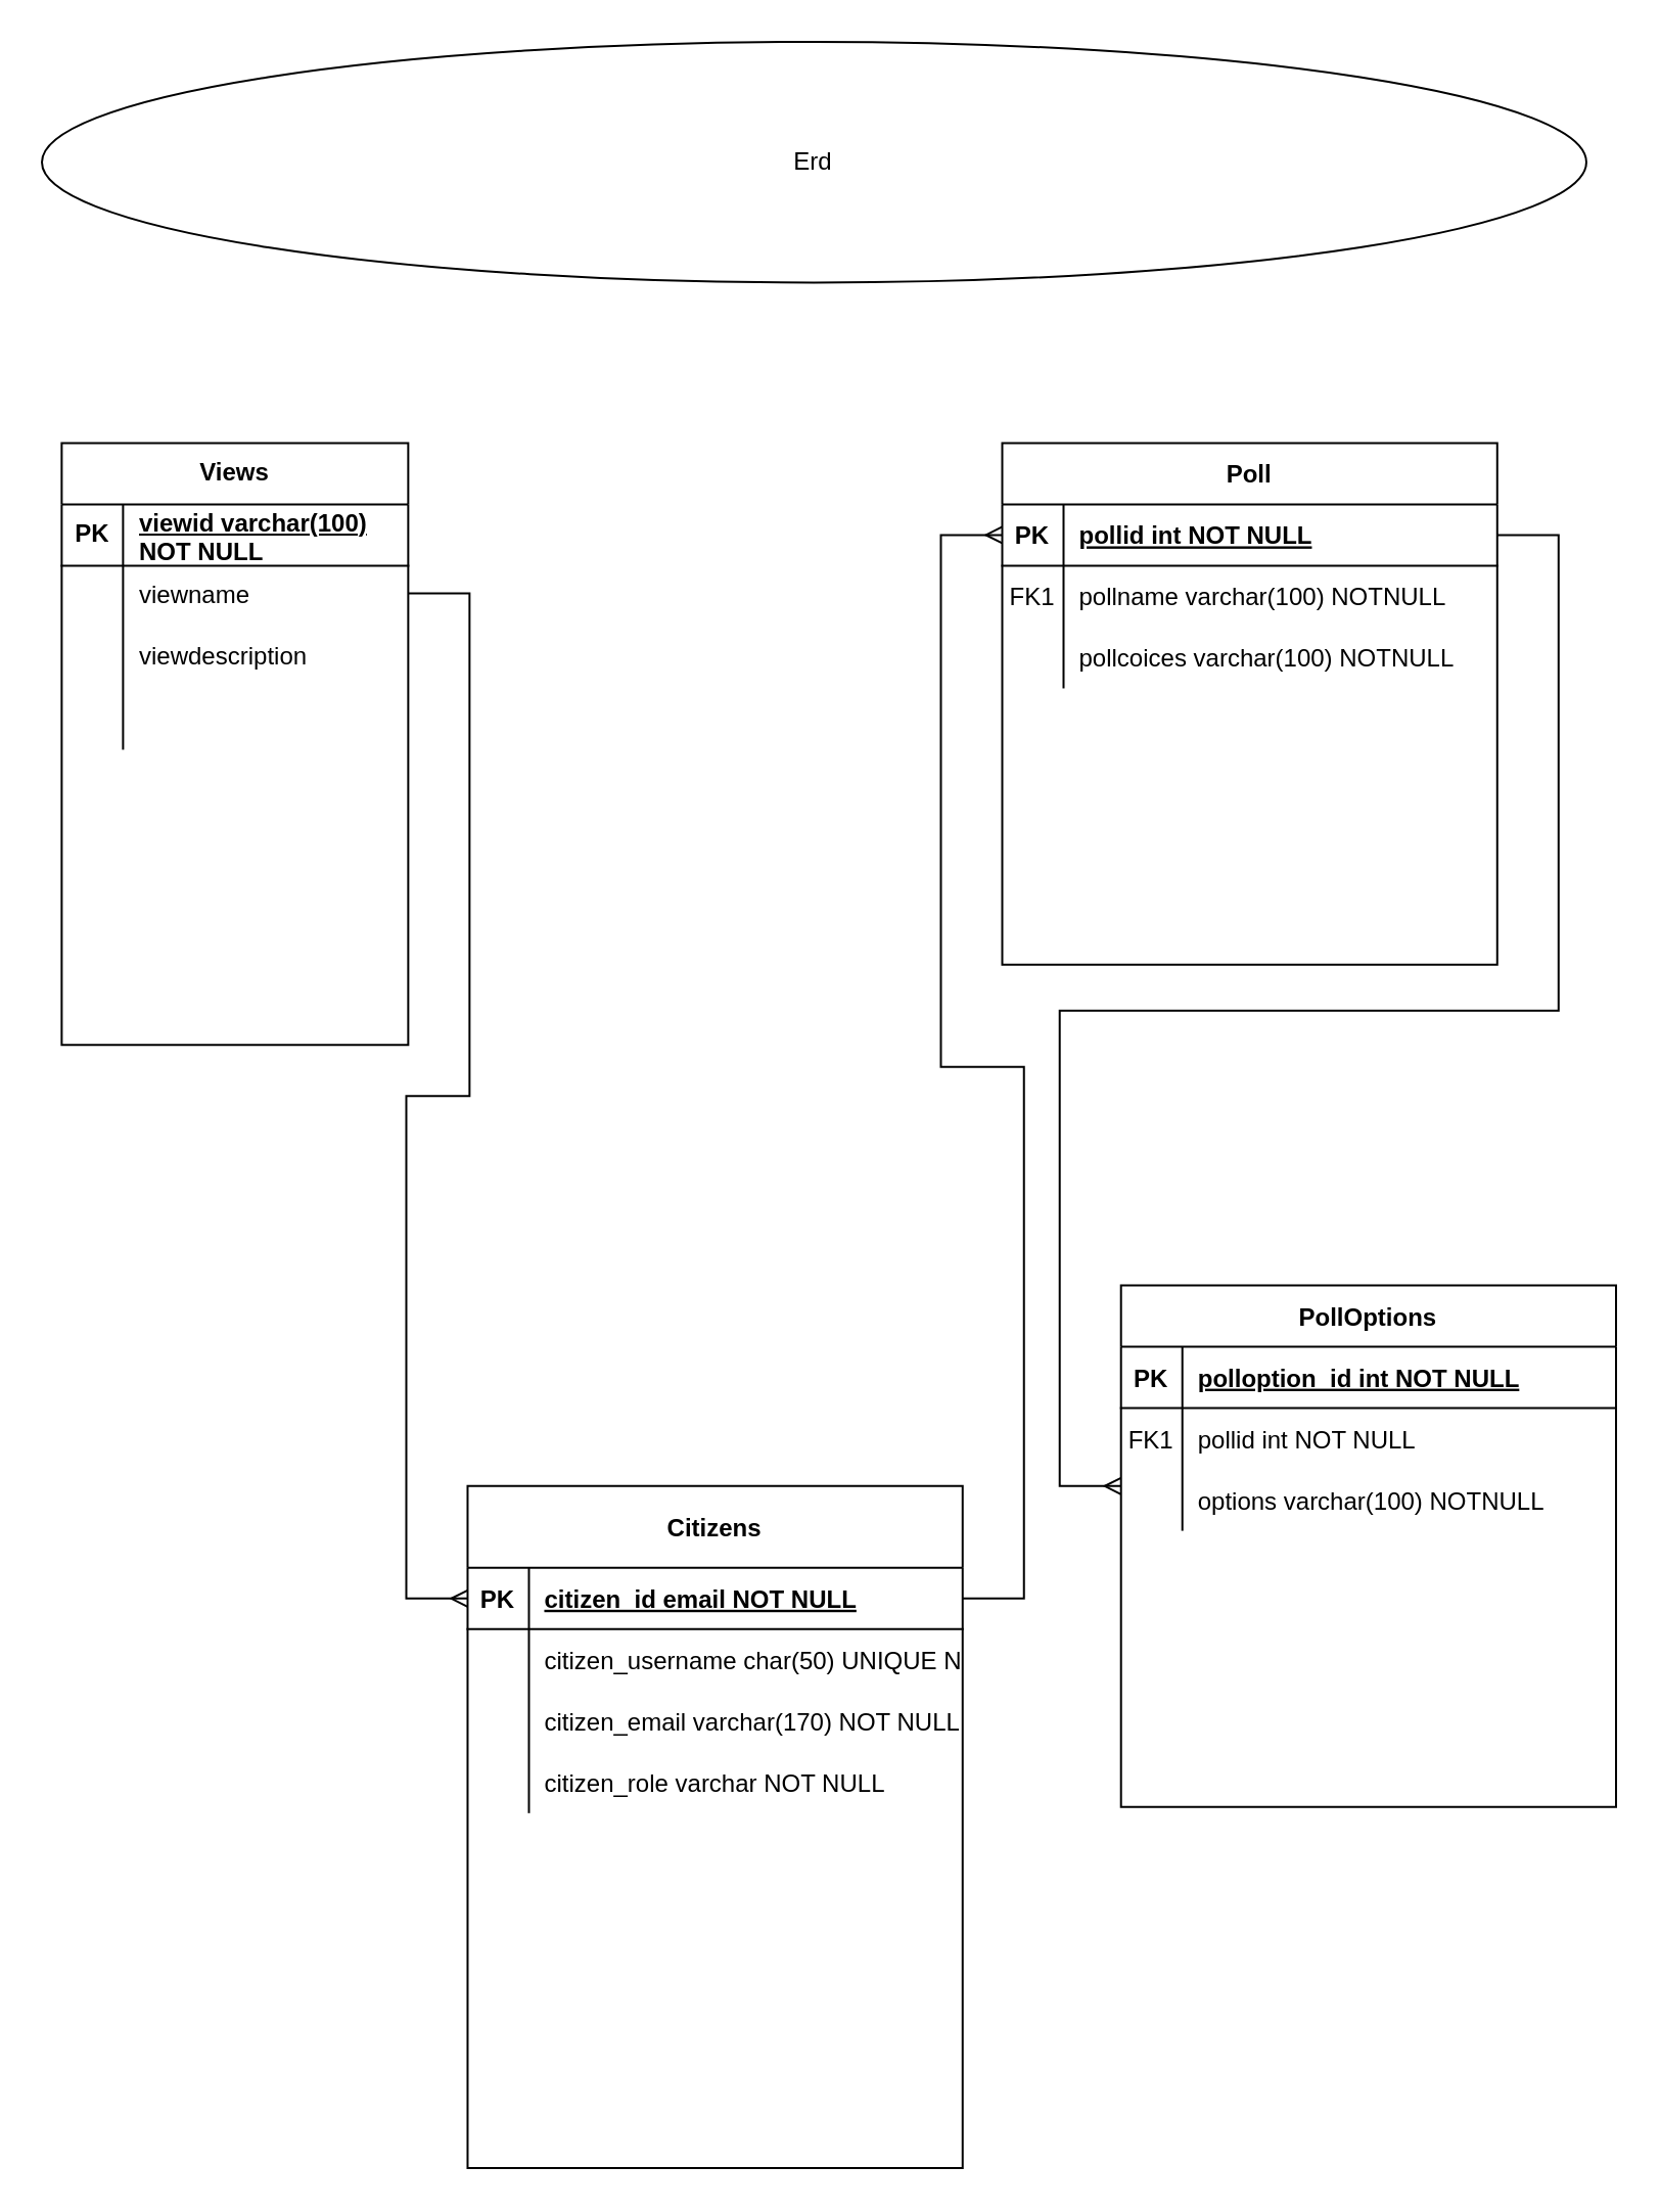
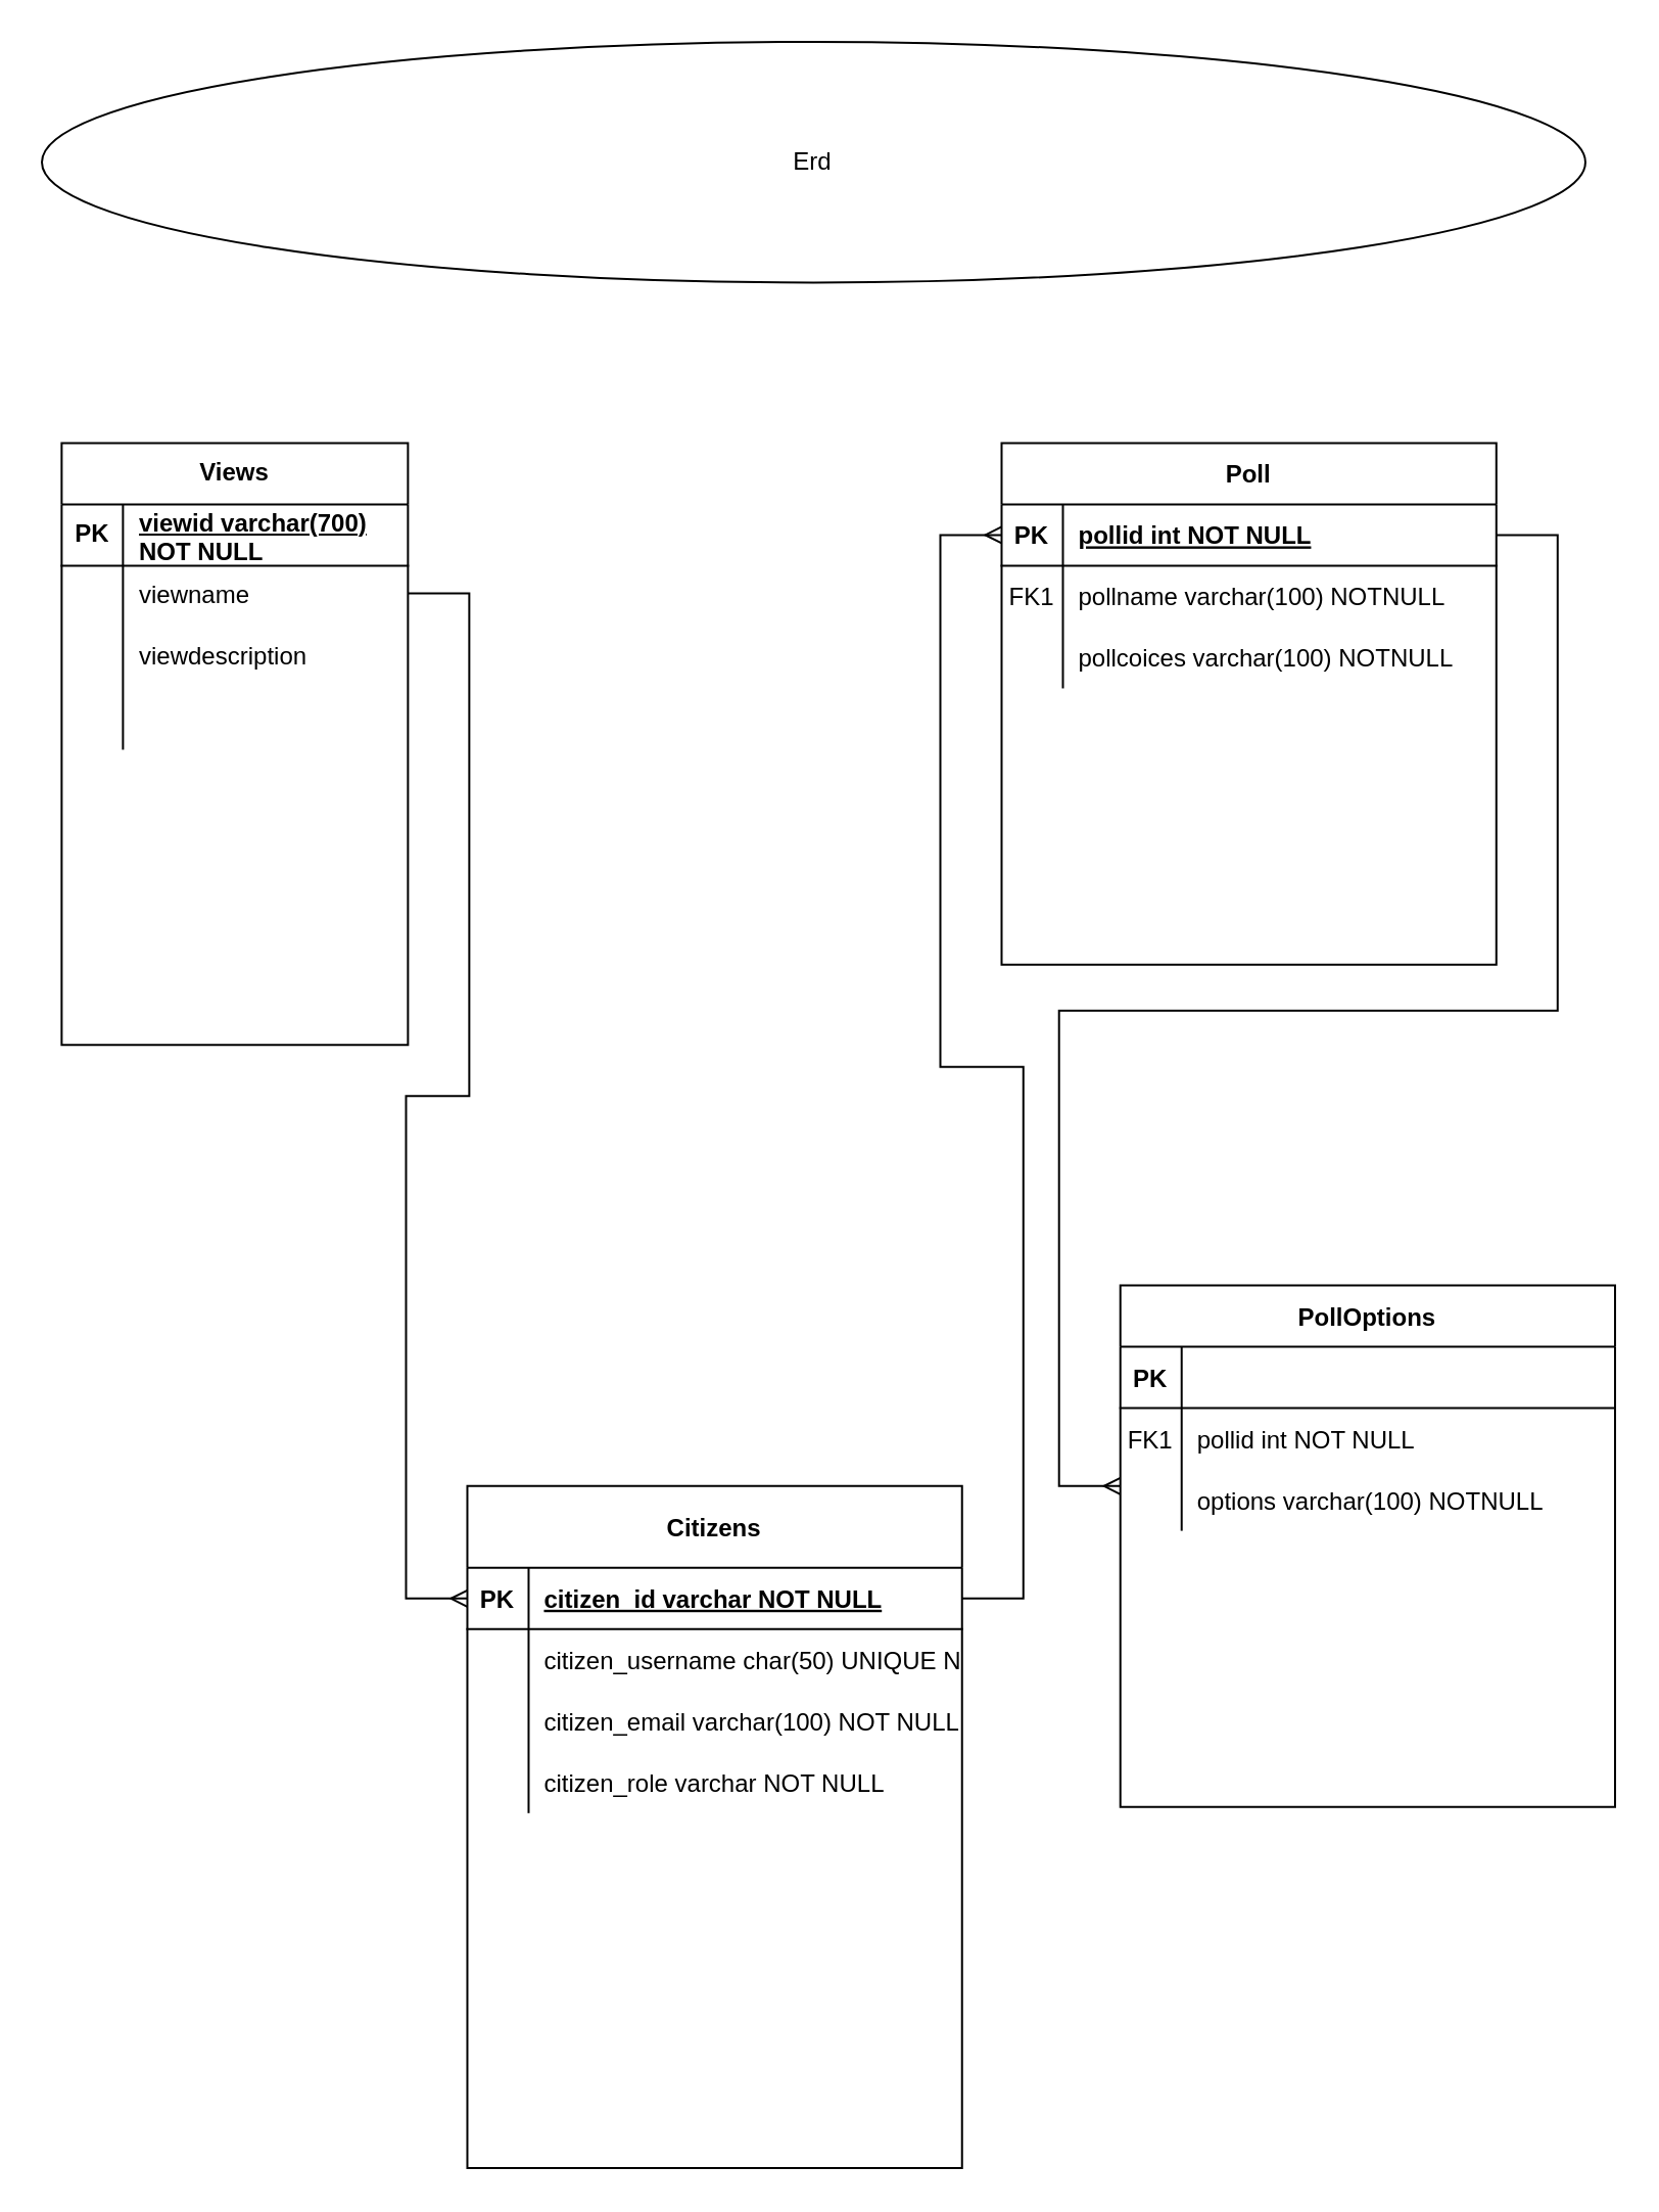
- <mxCell id="39" value="viewid varchar(100) NOT NULL" style="shape=partialRectangle;connectable=0;fillColor=none;top=0;left=0;bottom=0;right=0;align=left;spacingLeft=6;fontStyle=5;overflow=hidden;whiteSpace=wrap;html=1;" parent="37" vertex="1"><mxGeometry x="30" width="139.497" height="30" as="geometry"><mxRectangle width="139.497" height="30" as="alternateBounds" /></mxGeometry></mxCell>
+ <mxCell id="39" value="viewid varchar(700) NOT NULL" style="shape=partialRectangle;connectable=0;fillColor=none;top=0;left=0;bottom=0;right=0;align=left;spacingLeft=6;fontStyle=5;overflow=hidden;whiteSpace=wrap;html=1;" parent="37" vertex="1"><mxGeometry x="30" width="139.497" height="30" as="geometry"><mxRectangle width="139.497" height="30" as="alternateBounds" /></mxGeometry></mxCell>
- <mxCell id="16" value="polloption_id int NOT NULL " style="shape=partialRectangle;overflow=hidden;connectable=0;fillColor=none;top=0;left=0;bottom=0;right=0;align=left;spacingLeft=6;fontStyle=5;" parent="14" vertex="1"><mxGeometry x="30" width="212.138" height="30" as="geometry"><mxRectangle width="212.138" height="30" as="alternateBounds" /></mxGeometry></mxCell>
- <mxCell id="26" value="citizen_id email NOT NULL " style="shape=partialRectangle;overflow=hidden;connectable=0;fillColor=none;top=0;left=0;bottom=0;right=0;align=left;spacingLeft=6;fontStyle=5;" parent="24" vertex="1"><mxGeometry x="30" width="212.138" height="30" as="geometry"><mxRectangle width="212.138" height="30" as="alternateBounds" /></mxGeometry></mxCell>
+ <mxCell id="26" value="citizen_id varchar NOT NULL " style="shape=partialRectangle;overflow=hidden;connectable=0;fillColor=none;top=0;left=0;bottom=0;right=0;align=left;spacingLeft=6;fontStyle=5;" parent="24" vertex="1"><mxGeometry x="30" width="212.138" height="30" as="geometry"><mxRectangle width="212.138" height="30" as="alternateBounds" /></mxGeometry></mxCell>
- <mxCell id="32" value="citizen_email varchar(170) NOT NULL" style="shape=partialRectangle;overflow=hidden;connectable=0;fillColor=none;top=0;left=0;bottom=0;right=0;align=left;spacingLeft=6;" vertex="1" parent="30"><mxGeometry x="30" width="212.138" height="30" as="geometry"><mxRectangle width="212.138" height="30" as="alternateBounds" /></mxGeometry></mxCell>
+ <mxCell id="32" value="citizen_email varchar(100) NOT NULL" style="shape=partialRectangle;overflow=hidden;connectable=0;fillColor=none;top=0;left=0;bottom=0;right=0;align=left;spacingLeft=6;" vertex="1" parent="30"><mxGeometry x="30" width="212.138" height="30" as="geometry"><mxRectangle width="212.138" height="30" as="alternateBounds" /></mxGeometry></mxCell>
